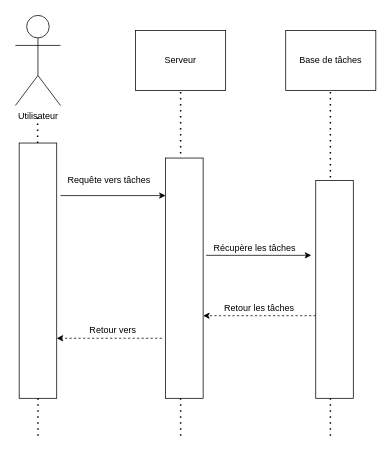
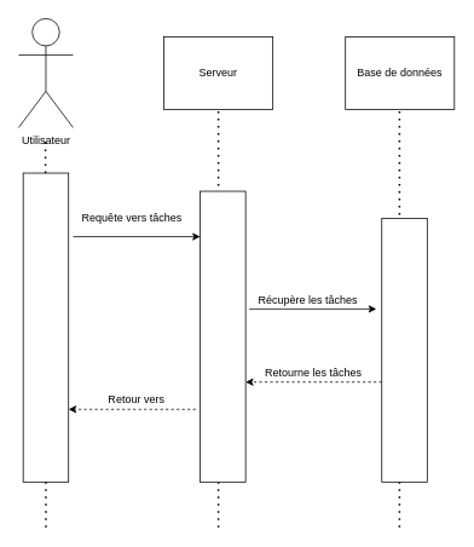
- <mxCell id="8" value="Base de tâches" style="text;html=1;strokeColor=none;fillColor=none;align=center;verticalAlign=middle;whiteSpace=wrap;rounded=0;" parent="6" vertex="1"><mxGeometry x="10" y="10" width="100" height="60" as="geometry" /></mxCell>
+ <mxCell id="8" value="Base de données" style="text;html=1;strokeColor=none;fillColor=none;align=center;verticalAlign=middle;whiteSpace=wrap;rounded=0;" parent="6" vertex="1"><mxGeometry x="10" y="10" width="100" height="60" as="geometry" /></mxCell>
- <mxCell id="17" value="Retour les tâches" style="text;html=1;strokeColor=none;fillColor=none;align=center;verticalAlign=middle;whiteSpace=wrap;rounded=0;" parent="1" vertex="1"><mxGeometry x="270" y="400" width="150" height="20" as="geometry" /></mxCell>
+ <mxCell id="17" value="Retourne les tâches" style="text;html=1;strokeColor=none;fillColor=none;align=center;verticalAlign=middle;whiteSpace=wrap;rounded=0;" parent="1" vertex="1"><mxGeometry x="270" y="400" width="150" height="20" as="geometry" /></mxCell>
